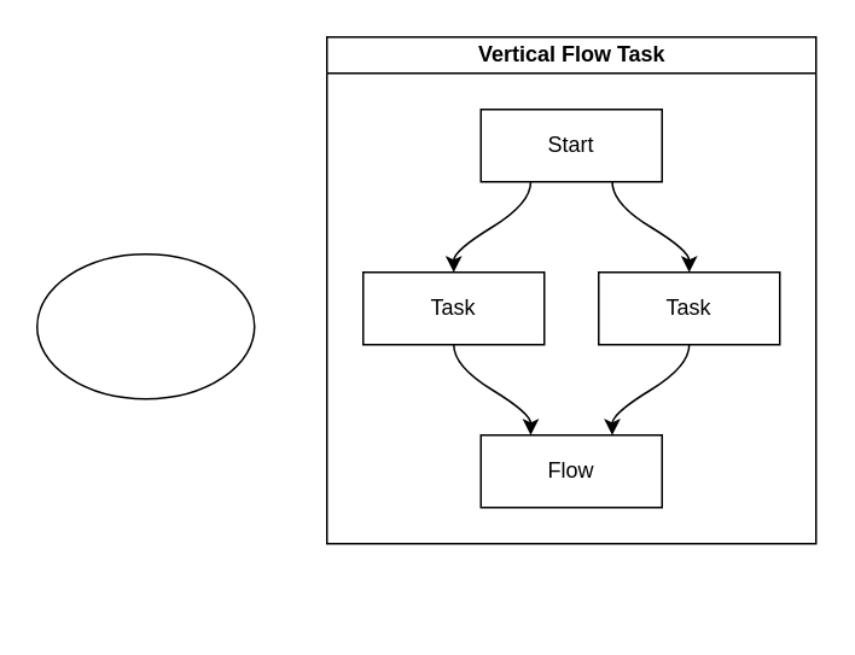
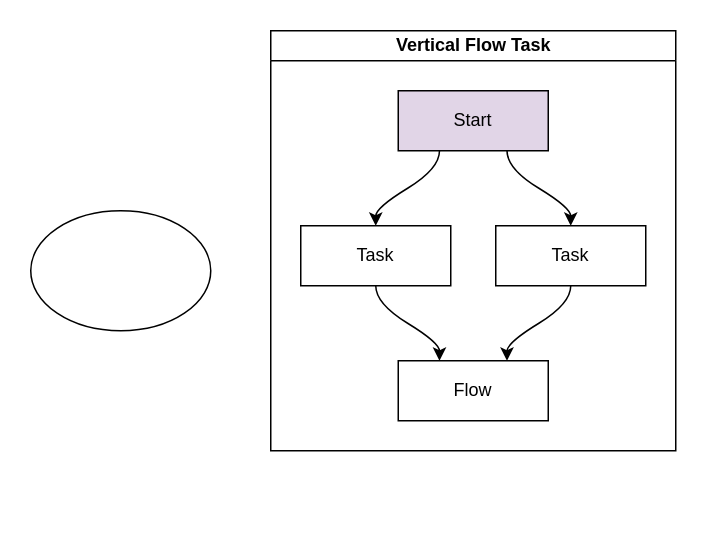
- <mxCell id="5" value="Start" style="whiteSpace=wrap;html=1;" vertex="1" parent="4"><mxGeometry x="85" y="40" width="100" height="40" as="geometry" /></mxCell>
+ <mxCell id="5" value="Start" style="whiteSpace=wrap;html=1;fillColor=#e1d5e7;" vertex="1" parent="4"><mxGeometry x="85" y="40" width="100" height="40" as="geometry" /></mxCell>
